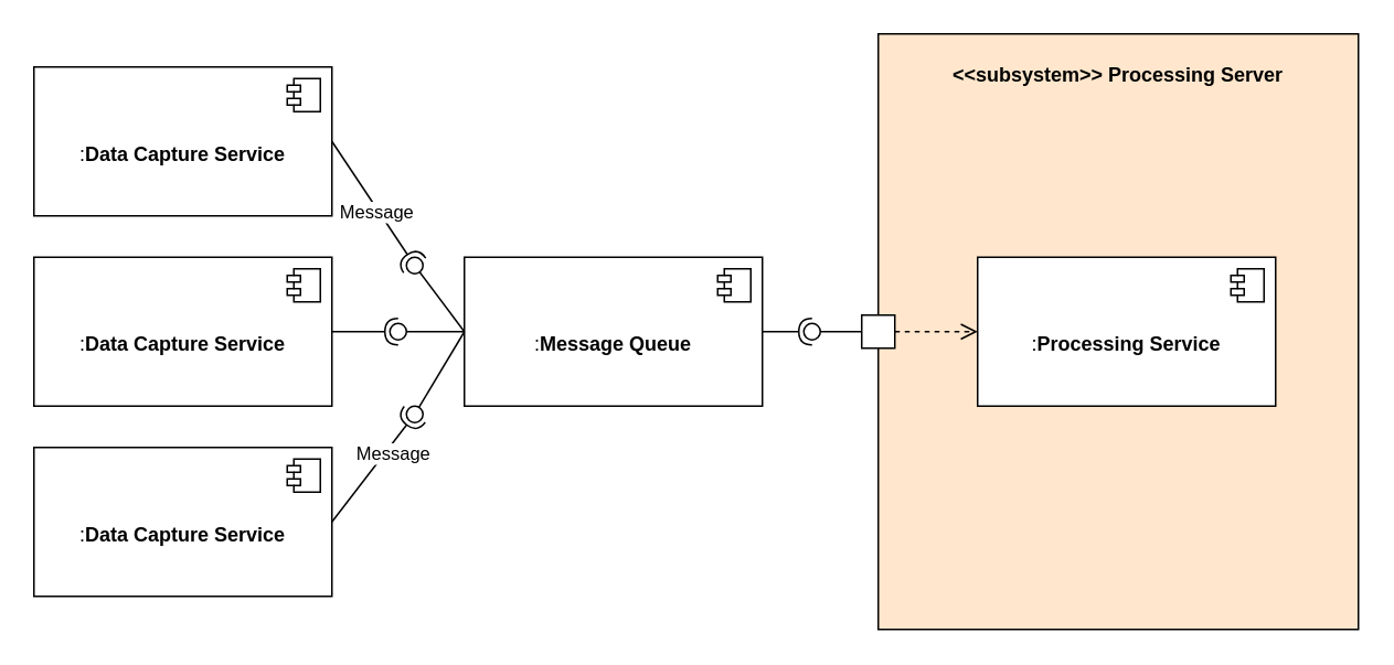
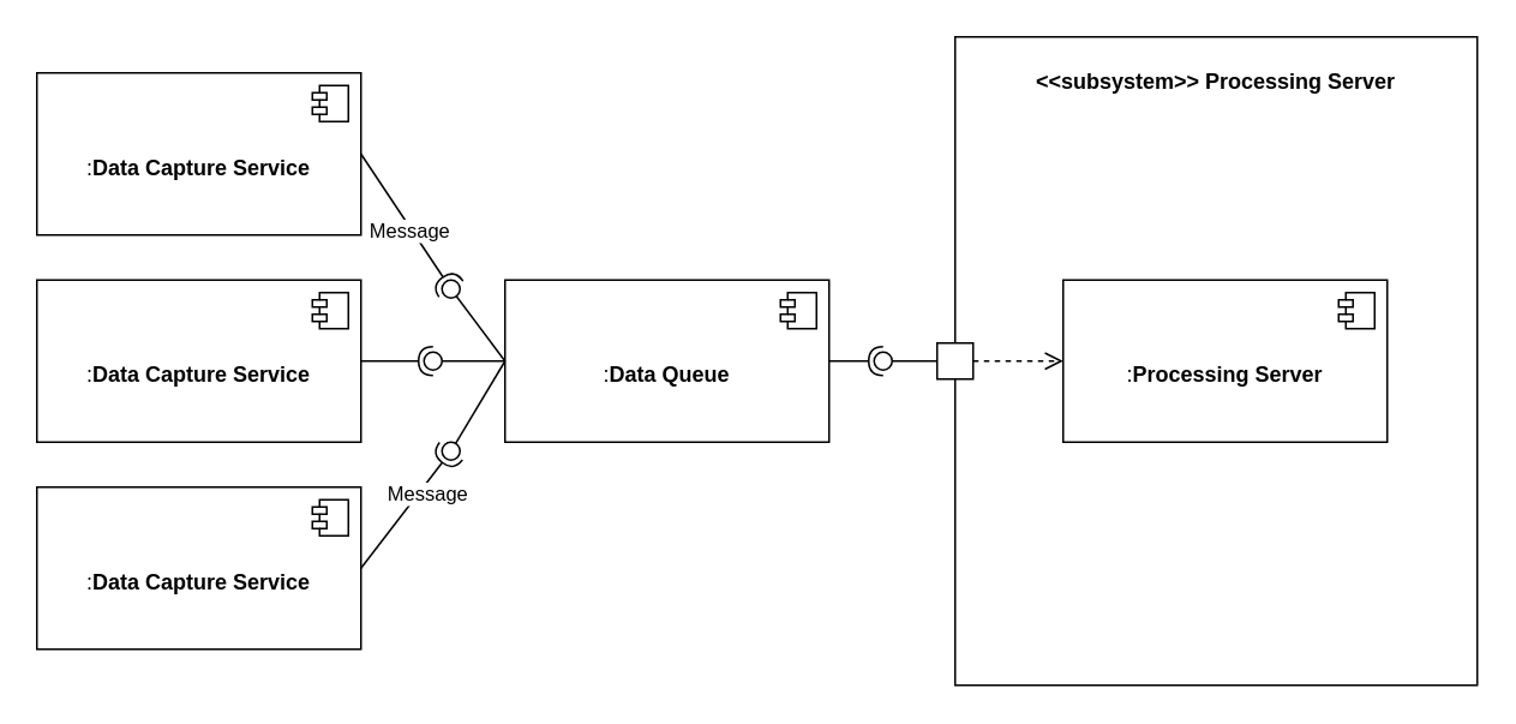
- <mxCell id="2" value="&lt;p style=&quot;margin:0px;margin-top:4px;text-align:center;&quot;&gt;&lt;br&gt;&lt;b&gt;&amp;lt;&amp;lt;subsystem&amp;gt;&amp;gt; Processing Server&lt;/b&gt;&lt;/p&gt;" style="verticalAlign=top;align=left;overflow=fill;html=1;whiteSpace=wrap;fillColor=#ffe6cc;" vertex="1" parent="1"><mxGeometry x="530" y="20" width="290" height="360" as="geometry" /></mxCell>
+ <mxCell id="2" value="&lt;p style=&quot;margin:0px;margin-top:4px;text-align:center;&quot;&gt;&lt;br&gt;&lt;b&gt;&amp;lt;&amp;lt;subsystem&amp;gt;&amp;gt; Processing Server&lt;/b&gt;&lt;/p&gt;" style="verticalAlign=top;align=left;overflow=fill;html=1;whiteSpace=wrap;" vertex="1" parent="1"><mxGeometry x="530" y="20" width="290" height="360" as="geometry" /></mxCell>
- <mxCell id="3" value="&lt;div&gt;&lt;br&gt;&lt;/div&gt;:&lt;b&gt;Message Queue&lt;/b&gt;" style="html=1;dropTarget=0;whiteSpace=wrap;" vertex="1" parent="1"><mxGeometry x="280" y="155" width="180" height="90" as="geometry" /></mxCell>
+ <mxCell id="3" value="&lt;div&gt;&lt;br&gt;&lt;/div&gt;:&lt;b&gt;Data Queue&lt;/b&gt;" style="html=1;dropTarget=0;whiteSpace=wrap;" vertex="1" parent="1"><mxGeometry x="280" y="155" width="180" height="90" as="geometry" /></mxCell>
- <mxCell id="13" value="&lt;div&gt;&lt;br&gt;&lt;/div&gt;:&lt;b&gt;Processing Service&lt;/b&gt;" style="html=1;dropTarget=0;whiteSpace=wrap;" vertex="1" parent="1"><mxGeometry x="590" y="155" width="180" height="90" as="geometry" /></mxCell>
+ <mxCell id="13" value="&lt;div&gt;&lt;br&gt;&lt;/div&gt;:&lt;b&gt;Processing Server&lt;/b&gt;" style="html=1;dropTarget=0;whiteSpace=wrap;" vertex="1" parent="1"><mxGeometry x="590" y="155" width="180" height="90" as="geometry" /></mxCell>
